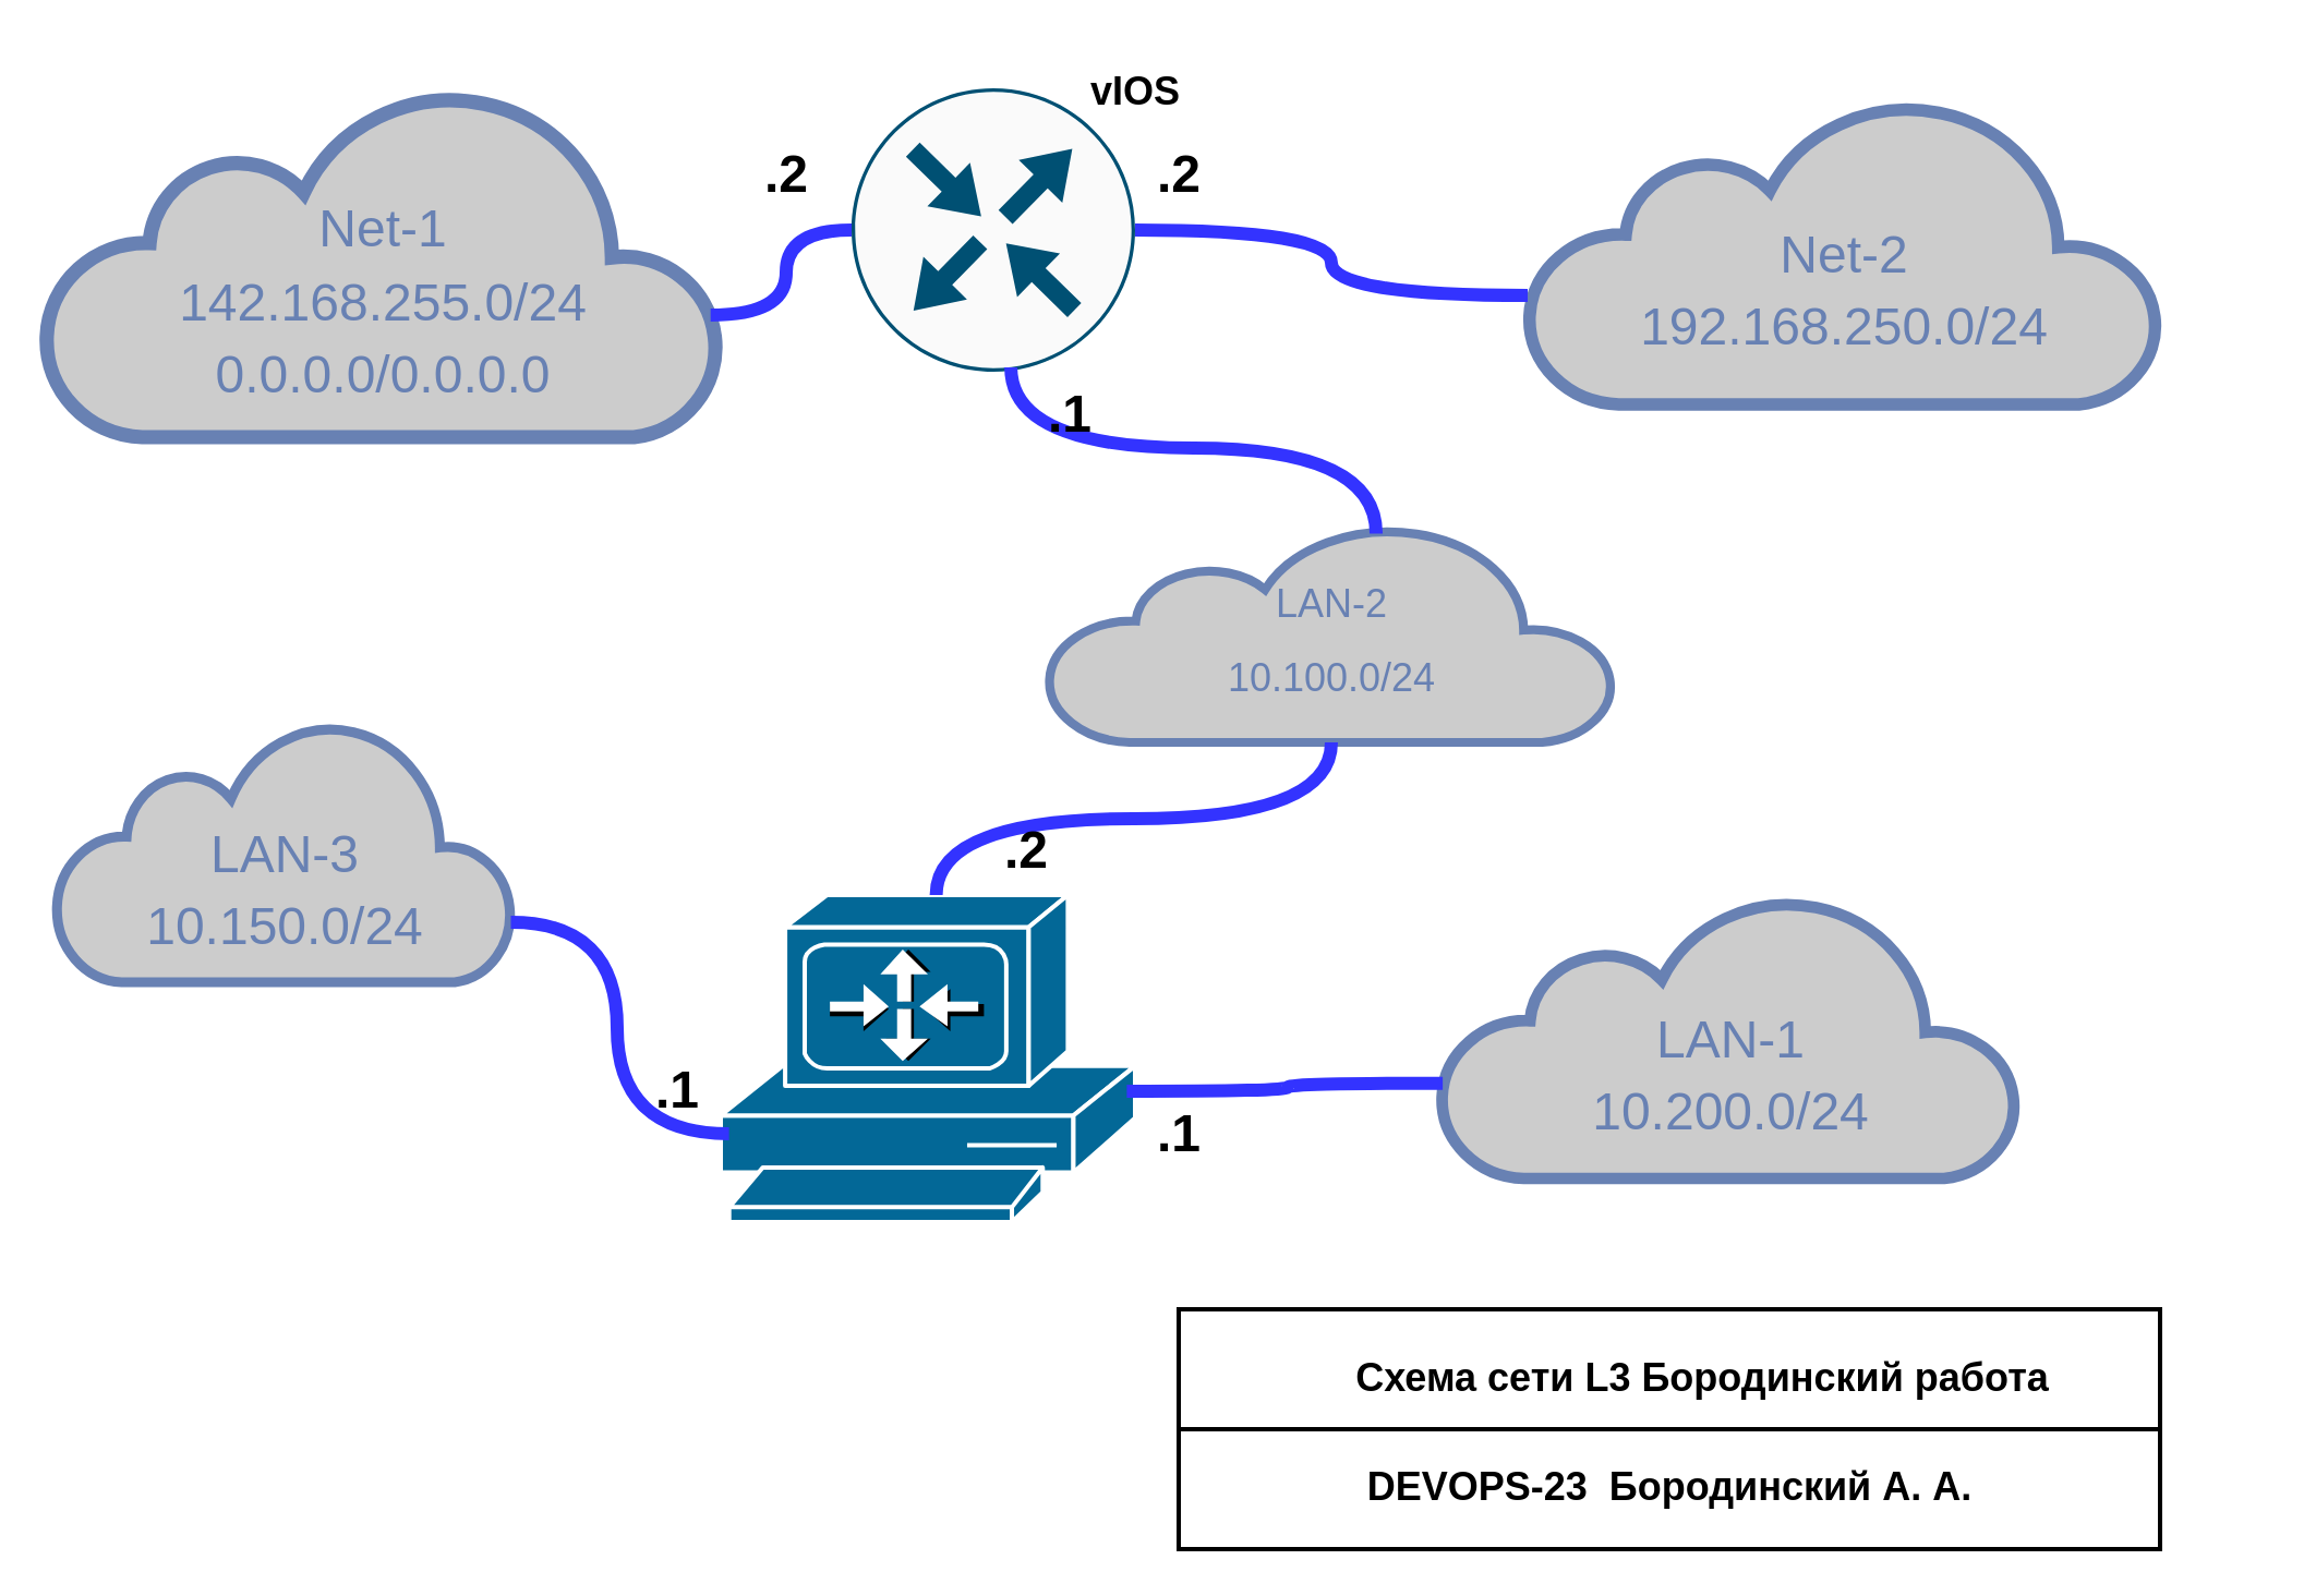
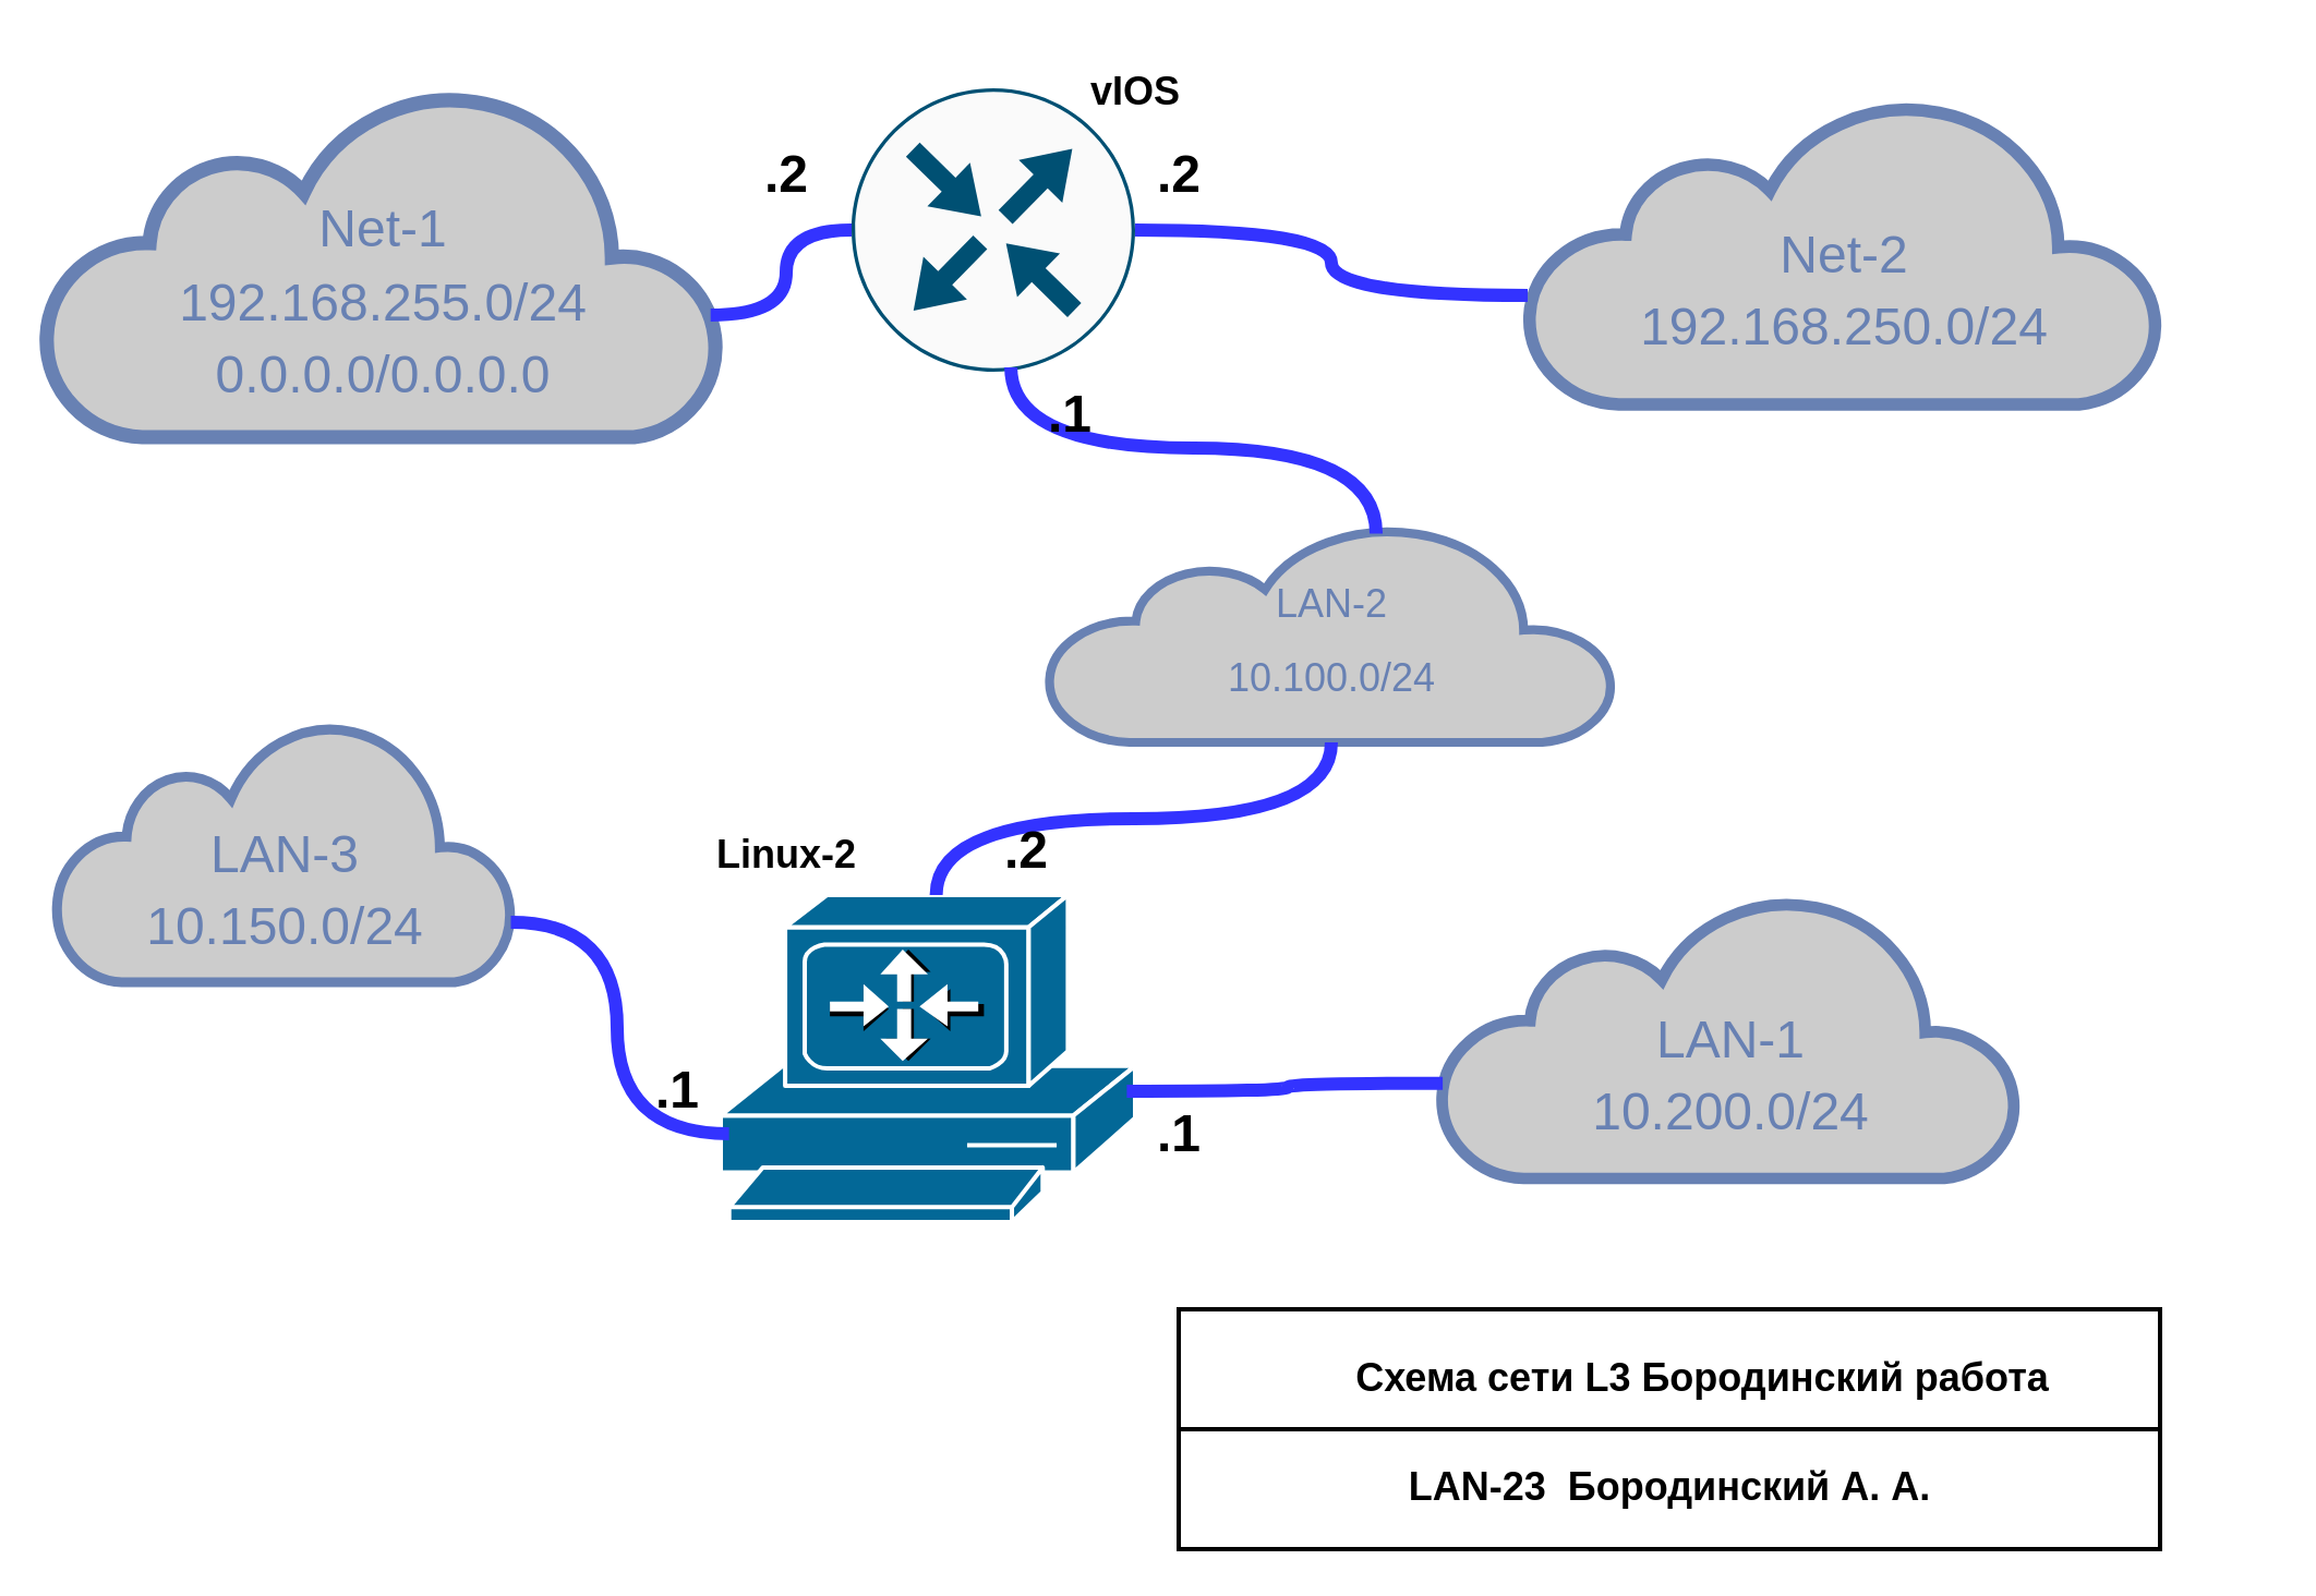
- <mxCell id="2" value="&lt;font style=&quot;font-size: 24px;&quot;&gt;&lt;br&gt;Net-1&lt;br&gt;142.168.255.0/24&lt;br&gt;0.0.0.0/0.0.0.0&lt;/font&gt;" style="html=1;fillColor=#CCCCCC;strokeColor=#6881B3;gradientColor=none;gradientDirection=north;strokeWidth=2;shape=mxgraph.networks.cloud;fontColor=#6881B3;rounded=0;shadow=0;comic=0;align=center;fontSize=28;" parent="1" vertex="1"><mxGeometry x="20" y="40" width="310" height="160" as="geometry" /></mxCell>
+ <mxCell id="2" value="&lt;font style=&quot;font-size: 24px;&quot;&gt;&lt;br&gt;Net-1&lt;br&gt;192.168.255.0/24&lt;br&gt;0.0.0.0/0.0.0.0&lt;/font&gt;" style="html=1;fillColor=#CCCCCC;strokeColor=#6881B3;gradientColor=none;gradientDirection=north;strokeWidth=2;shape=mxgraph.networks.cloud;fontColor=#6881B3;rounded=0;shadow=0;comic=0;align=center;fontSize=28;" parent="1" vertex="1"><mxGeometry x="20" y="40" width="310" height="160" as="geometry" /></mxCell>
+ <mxCell id="22" value="&lt;font style=&quot;font-size: 18px;&quot;&gt;Linux-2&lt;/font&gt;" style="text;strokeColor=none;fillColor=none;html=1;fontSize=24;fontStyle=1;verticalAlign=middle;align=center;" vertex="1" parent="1"><mxGeometry x="310" y="370" width="100" height="40" as="geometry" /></mxCell>
- <mxCell id="26" value="&lt;span style=&quot;font-size: 18px;&quot;&gt;DEVOPS-23&amp;nbsp; Бородинский А. А.&lt;/span&gt;" style="text;strokeColor=none;fillColor=none;html=1;fontSize=24;fontStyle=1;verticalAlign=middle;align=center;" vertex="1" parent="1"><mxGeometry x="505" y="660" width="520" height="40" as="geometry" /></mxCell>
+ <mxCell id="26" value="&lt;span style=&quot;font-size: 18px;&quot;&gt;LAN-23&amp;nbsp; Бородинский А. А.&lt;/span&gt;" style="text;strokeColor=none;fillColor=none;html=1;fontSize=24;fontStyle=1;verticalAlign=middle;align=center;" vertex="1" parent="1"><mxGeometry x="505" y="660" width="520" height="40" as="geometry" /></mxCell>
